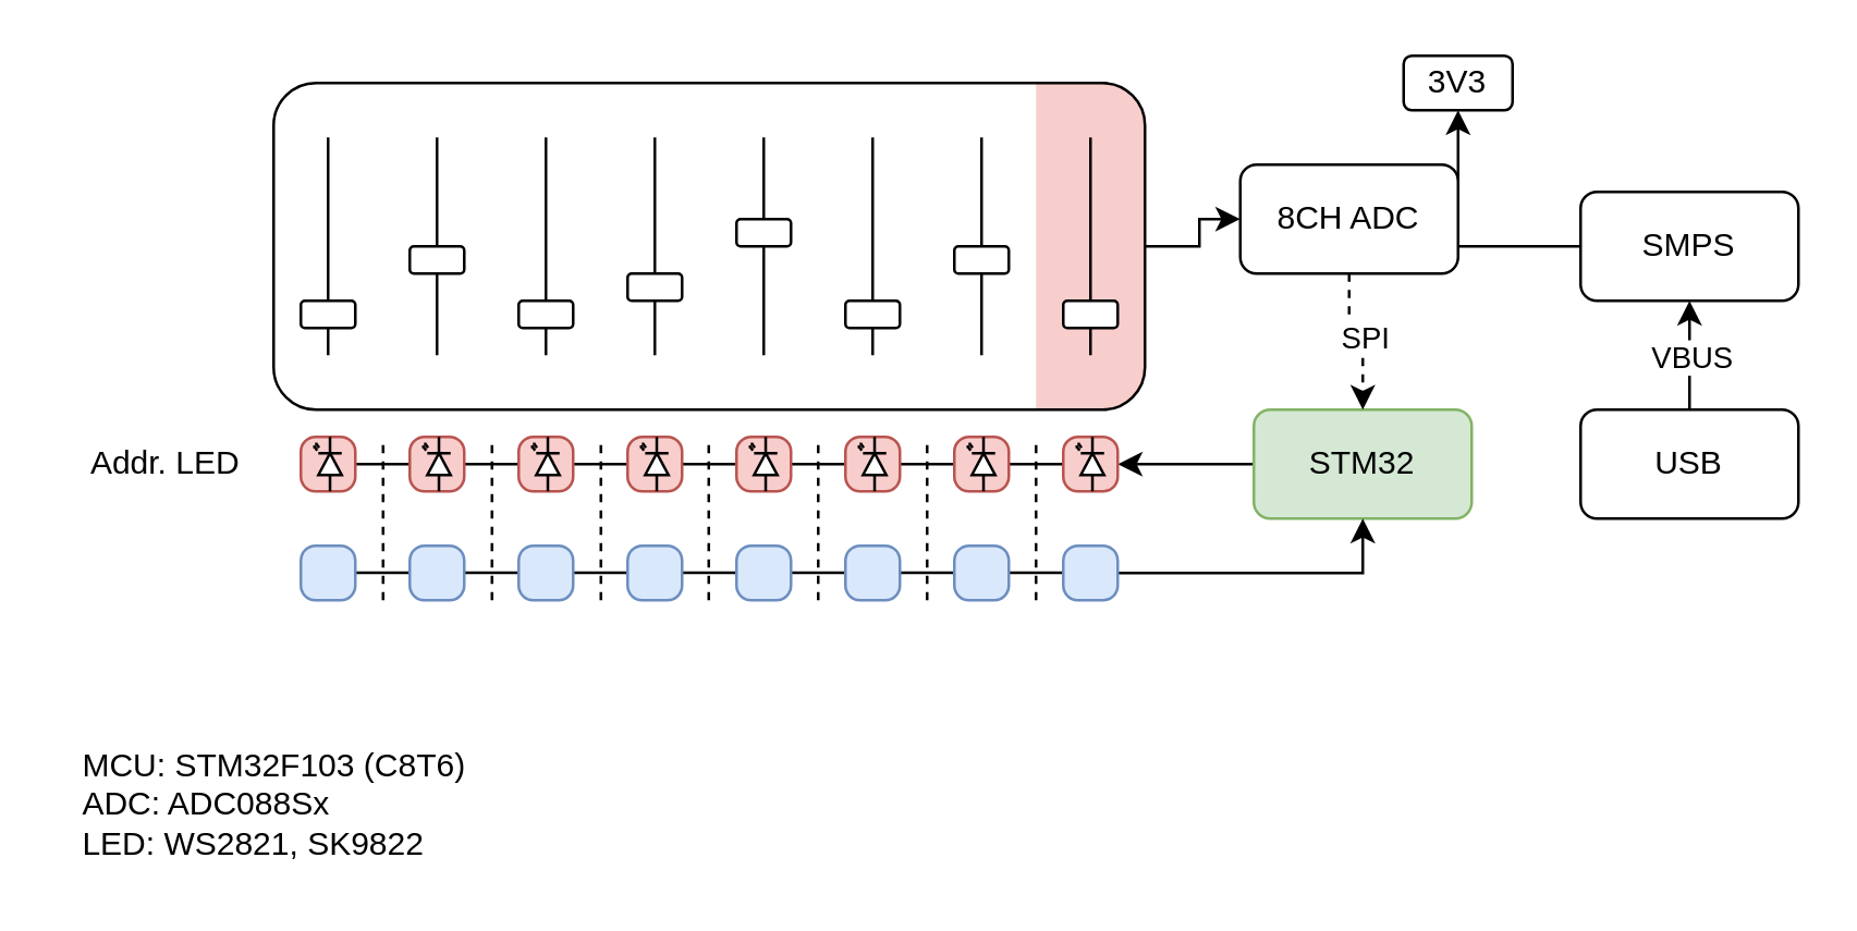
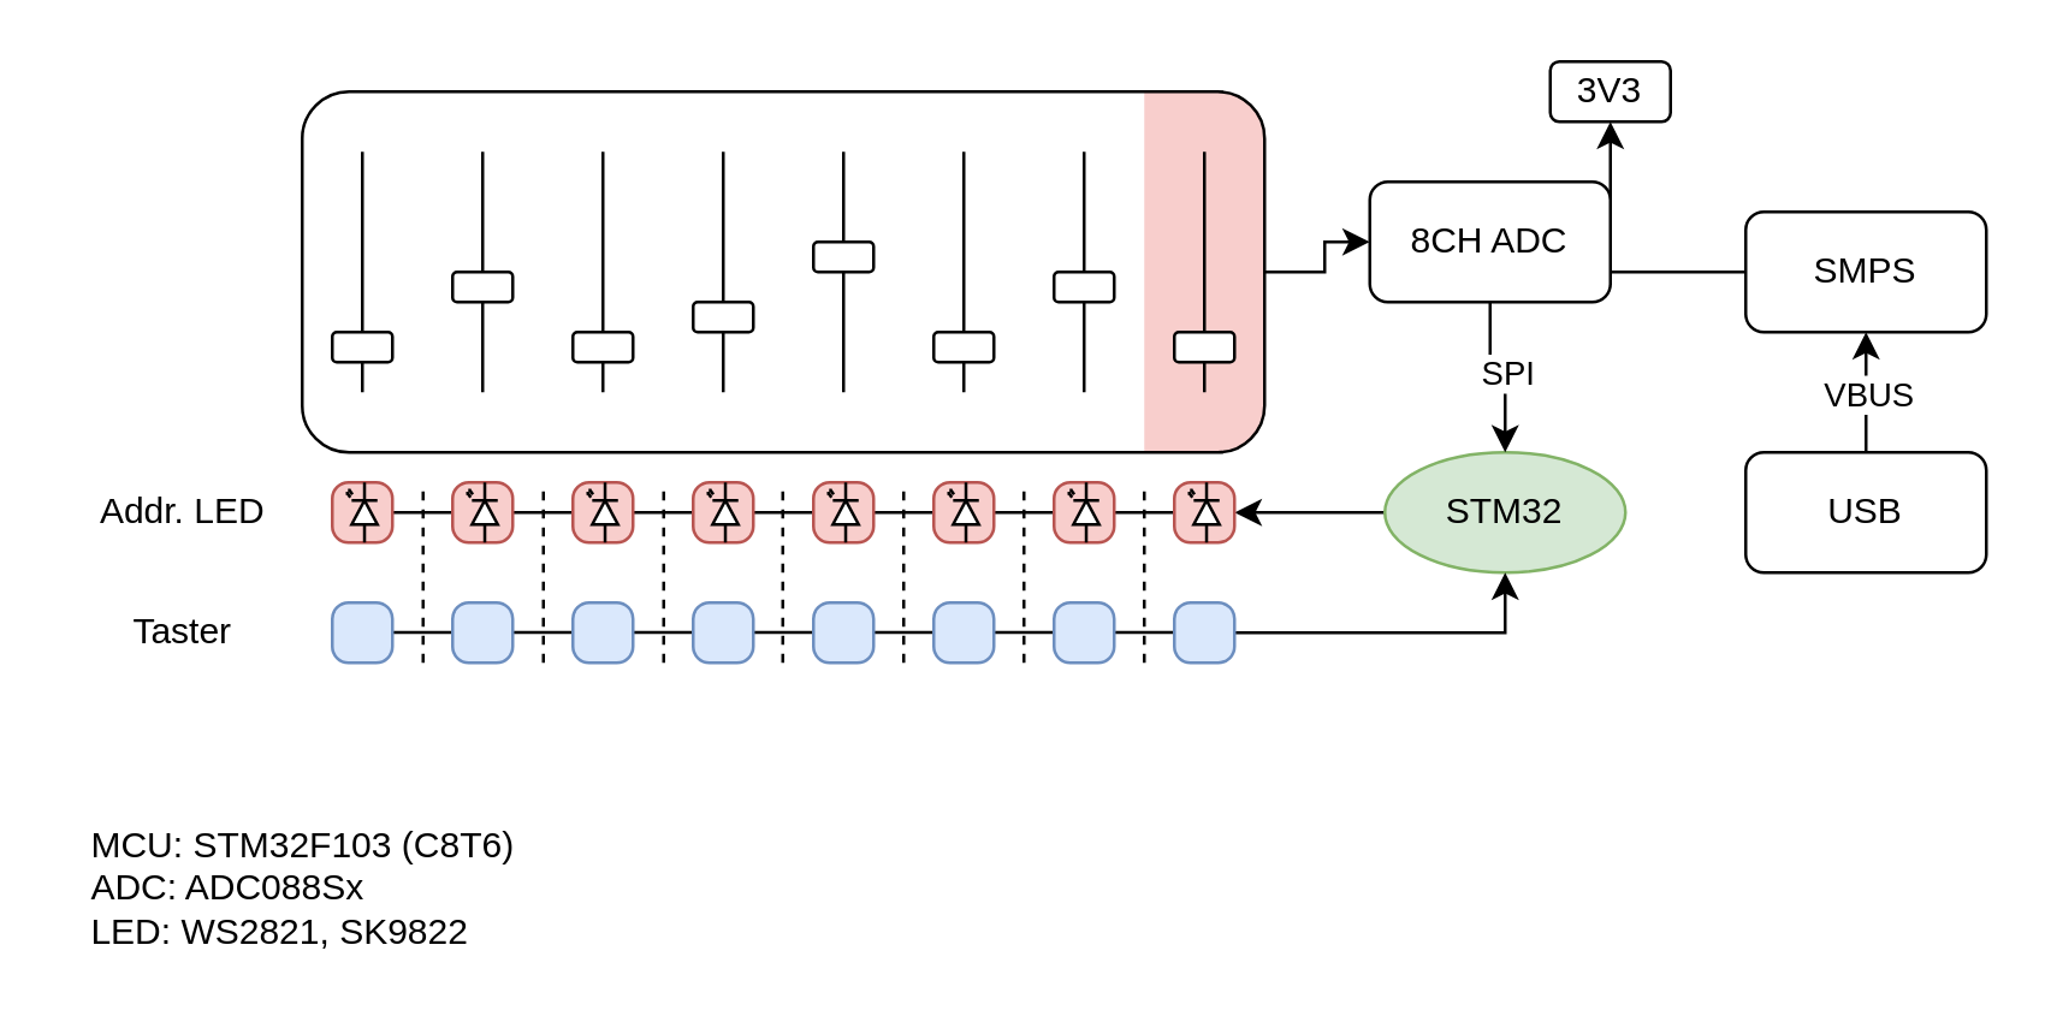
- <mxCell id="22" style="edgeStyle=orthogonalEdgeStyle;rounded=0;orthogonalLoop=1;jettySize=auto;html=1;entryX=0.5;entryY=0;entryDx=0;entryDy=0;dashed=1;" parent="1" source="24" target="6" edge="1"><mxGeometry relative="1" as="geometry" /></mxCell>
+ <mxCell id="22" style="edgeStyle=orthogonalEdgeStyle;rounded=0;orthogonalLoop=1;jettySize=auto;html=1;entryX=0.5;entryY=0;entryDx=0;entryDy=0;" parent="1" source="24" target="6" edge="1"><mxGeometry relative="1" as="geometry" /></mxCell>
- <mxCell id="6" value="STM32" style="rounded=1;whiteSpace=wrap;html=1;fillColor=#d5e8d4;strokeColor=#82b366;" parent="1" vertex="1"><mxGeometry x="460" y="150" width="80" height="40" as="geometry" /></mxCell>
+ <mxCell id="6" value="STM32" style="ellipse;whiteSpace=wrap;html=1;fillColor=#d5e8d4;strokeColor=#82b366;" parent="1" vertex="1"><mxGeometry x="460" y="150" width="80" height="40" as="geometry" /></mxCell>
+ <mxCell id="43" value="Taster" style="text;html=1;align=center;verticalAlign=middle;resizable=0;points=[];autosize=1;strokeColor=none;fillColor=none;" parent="1" vertex="1"><mxGeometry x="35" y="200" width="50" height="20" as="geometry" /></mxCell>
